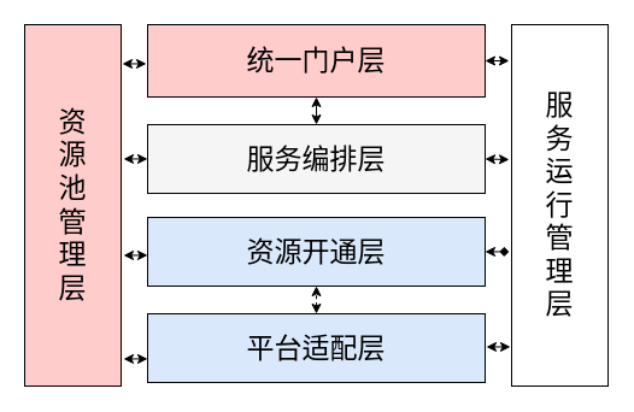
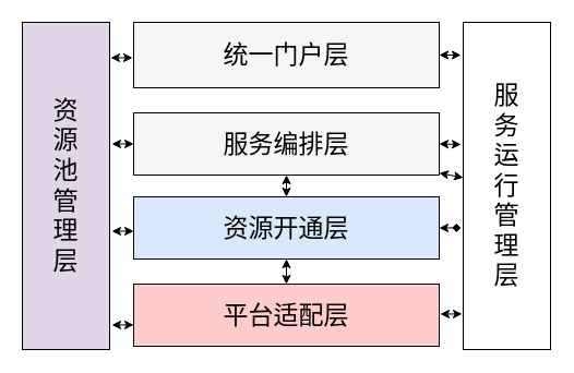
- <mxCell id="3" value="&lt;font style=&quot;font-size: 23px;&quot;&gt;统一门户层&lt;/font&gt;" style="rounded=0;whiteSpace=wrap;html=1;fillColor=#FFCCCC;" parent="1" vertex="1"><mxGeometry x="122" y="20" width="280" height="60" as="geometry" /></mxCell>
+ <mxCell id="3" value="&lt;font style=&quot;font-size: 23px;&quot;&gt;统一门户层&lt;/font&gt;" style="rounded=0;whiteSpace=wrap;html=1;fillColor=#f5f5f5;" parent="1" vertex="1"><mxGeometry x="122" y="20" width="280" height="60" as="geometry" /></mxCell>
- <mxCell id="6" value="" style="endArrow=classic;startArrow=classic;html=1;rounded=0;fontFamily=Helvetica;fontSize=23;entryX=0.5;entryY=1;entryDx=0;entryDy=0;" parent="1" source="2" target="3" edge="1"><mxGeometry width="50" height="50" relative="1" as="geometry"><mxPoint x="132" y="250" as="sourcePoint" /><mxPoint x="182" y="200" as="targetPoint" /></mxGeometry></mxCell>
+ <mxCell id="6" value="" style="endArrow=classic;startArrow=classic;html=1;rounded=0;fontFamily=Helvetica;fontSize=23;" parent="1" source="2" target="9" edge="1"><mxGeometry width="50" height="50" relative="1" as="geometry"><mxPoint x="132" y="250" as="sourcePoint" /><mxPoint x="182" y="200" as="targetPoint" /></mxGeometry></mxCell>
- <mxCell id="10" value="&lt;span style=&quot;font-size: 23px;&quot;&gt;资&lt;br&gt;源&lt;br&gt;池&lt;br&gt;管&lt;br&gt;理&lt;br&gt;层&lt;/span&gt;" style="rounded=0;whiteSpace=wrap;html=1;direction=west;flipH=0;flipV=1;verticalAlign=middle;horizontal=1;fillColor=#FFCCCC;" parent="1" vertex="1"><mxGeometry x="20" y="20" width="80" height="300" as="geometry" /></mxCell>
+ <mxCell id="10" value="&lt;span style=&quot;font-size: 23px;&quot;&gt;资&lt;br&gt;源&lt;br&gt;池&lt;br&gt;管&lt;br&gt;理&lt;br&gt;层&lt;/span&gt;" style="rounded=0;whiteSpace=wrap;html=1;direction=west;flipH=0;flipV=1;verticalAlign=middle;horizontal=1;fillColor=#e1d5e7;" parent="1" vertex="1"><mxGeometry x="20" y="20" width="80" height="300" as="geometry" /></mxCell>
+ <mxCell id="7" value="" style="endArrow=classic;startArrow=classic;html=1;rounded=0;fontFamily=Helvetica;fontSize=23;exitX=0.5;exitY=0;exitDx=0;exitDy=0;" parent="1" source="4" target="2" edge="1"><mxGeometry width="50" height="50" relative="1" as="geometry"><mxPoint x="272" y="113" as="sourcePoint" /><mxPoint x="272" y="90" as="targetPoint" /><Array as="points"><mxPoint x="262" y="160" /></Array></mxGeometry></mxCell>
- <mxCell id="8" value="" style="endArrow=classic;startArrow=classic;html=1;rounded=0;fontFamily=Helvetica;fontSize=23;entryX=0.5;entryY=1;entryDx=0;entryDy=0;exitX=0.5;exitY=0;exitDx=0;exitDy=0;dashed=1;" parent="1" source="5" target="4" edge="1"><mxGeometry width="50" height="50" relative="1" as="geometry"><mxPoint x="282" y="123" as="sourcePoint" /><mxPoint x="282" y="100" as="targetPoint" /></mxGeometry></mxCell>
+ <mxCell id="8" value="" style="endArrow=classic;startArrow=classic;html=1;rounded=0;fontFamily=Helvetica;fontSize=23;entryX=0.5;entryY=1;entryDx=0;entryDy=0;exitX=0.5;exitY=0;exitDx=0;exitDy=0;" parent="1" source="5" target="4" edge="1"><mxGeometry width="50" height="50" relative="1" as="geometry"><mxPoint x="282" y="123" as="sourcePoint" /><mxPoint x="282" y="100" as="targetPoint" /></mxGeometry></mxCell>
- <mxCell id="5" value="&lt;font style=&quot;font-size: 23px;&quot;&gt;平台适配层&lt;/font&gt;" style="rounded=0;whiteSpace=wrap;html=1;fillColor=#dae8fc;" parent="1" vertex="1"><mxGeometry x="122" y="260" width="280" height="57" as="geometry" /></mxCell>
+ <mxCell id="5" value="&lt;font style=&quot;font-size: 23px;&quot;&gt;平台适配层&lt;/font&gt;" style="rounded=0;whiteSpace=wrap;html=1;fillColor=#FFCCCC;" parent="1" vertex="1"><mxGeometry x="122" y="260" width="280" height="57" as="geometry" /></mxCell>
